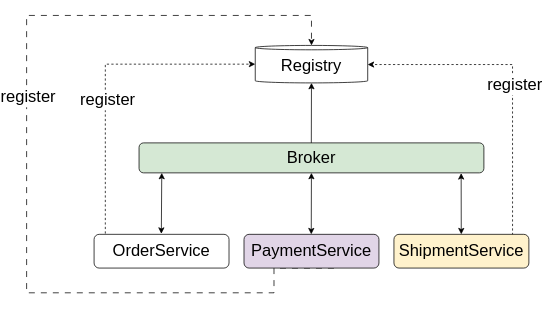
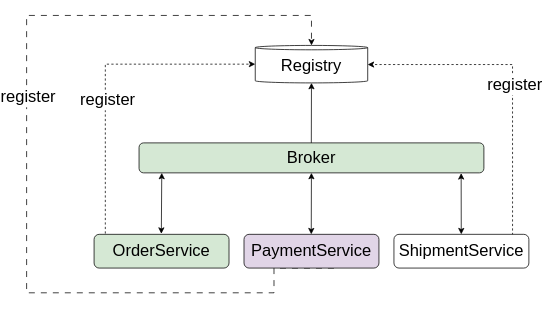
- <mxCell id="15" value="&lt;font style=&quot;font-size: 22px;&quot;&gt;OrderService&lt;/font&gt;" style="rounded=1;whiteSpace=wrap;html=1;" vertex="1" parent="1"><mxGeometry x="110" y="312" width="180" height="45" as="geometry" /></mxCell>
+ <mxCell id="15" value="&lt;font style=&quot;font-size: 22px;&quot;&gt;OrderService&lt;/font&gt;" style="rounded=1;whiteSpace=wrap;html=1;fillColor=#d5e8d4;" vertex="1" parent="1"><mxGeometry x="110" y="312" width="180" height="45" as="geometry" /></mxCell>
- <mxCell id="14" value="&lt;font style=&quot;font-size: 22px;&quot;&gt;ShipmentService&lt;/font&gt;" style="rounded=1;whiteSpace=wrap;html=1;fillColor=#fff2cc;" vertex="1" parent="1"><mxGeometry x="510" y="312" width="180" height="45" as="geometry" /></mxCell>
+ <mxCell id="14" value="&lt;font style=&quot;font-size: 22px;&quot;&gt;ShipmentService&lt;/font&gt;" style="rounded=1;whiteSpace=wrap;html=1;" vertex="1" parent="1"><mxGeometry x="510" y="312" width="180" height="45" as="geometry" /></mxCell>
